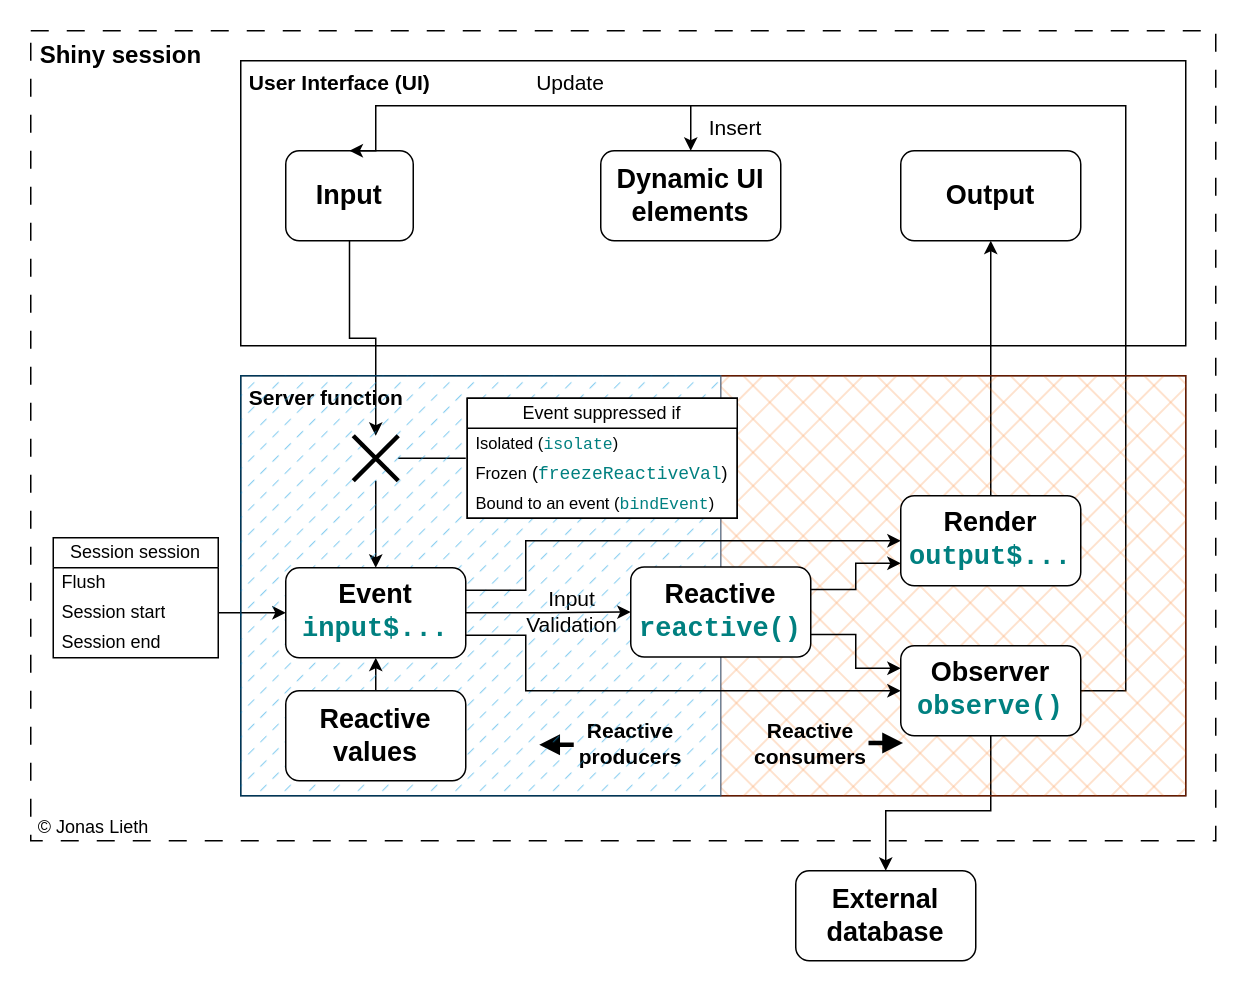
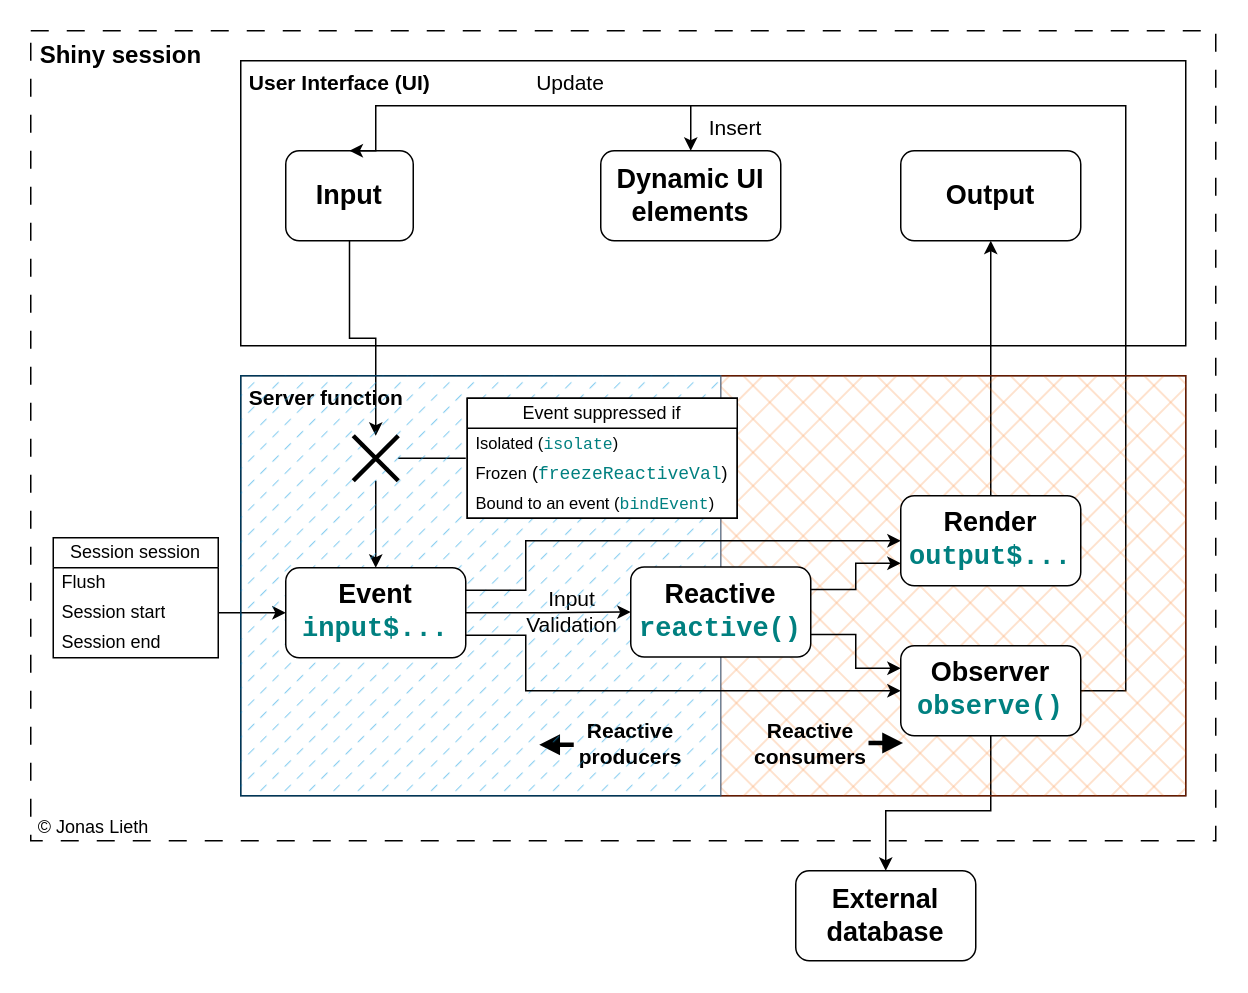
- <mxCell id="26" style="edgeStyle=orthogonalEdgeStyle;rounded=0;orthogonalLoop=1;jettySize=auto;html=1;exitX=0.5;exitY=0;exitDx=0;exitDy=0;entryX=0.5;entryY=1;entryDx=0;entryDy=0;" parent="1" source="40" target="36" edge="1"><mxGeometry relative="1" as="geometry" /></mxCell>
- <mxCell id="40" value="Reactive values" style="rounded=1;whiteSpace=wrap;html=1;fontSize=18;fontStyle=1" parent="1" vertex="1"><mxGeometry x="190" y="460" width="120" height="60" as="geometry" /></mxCell>
